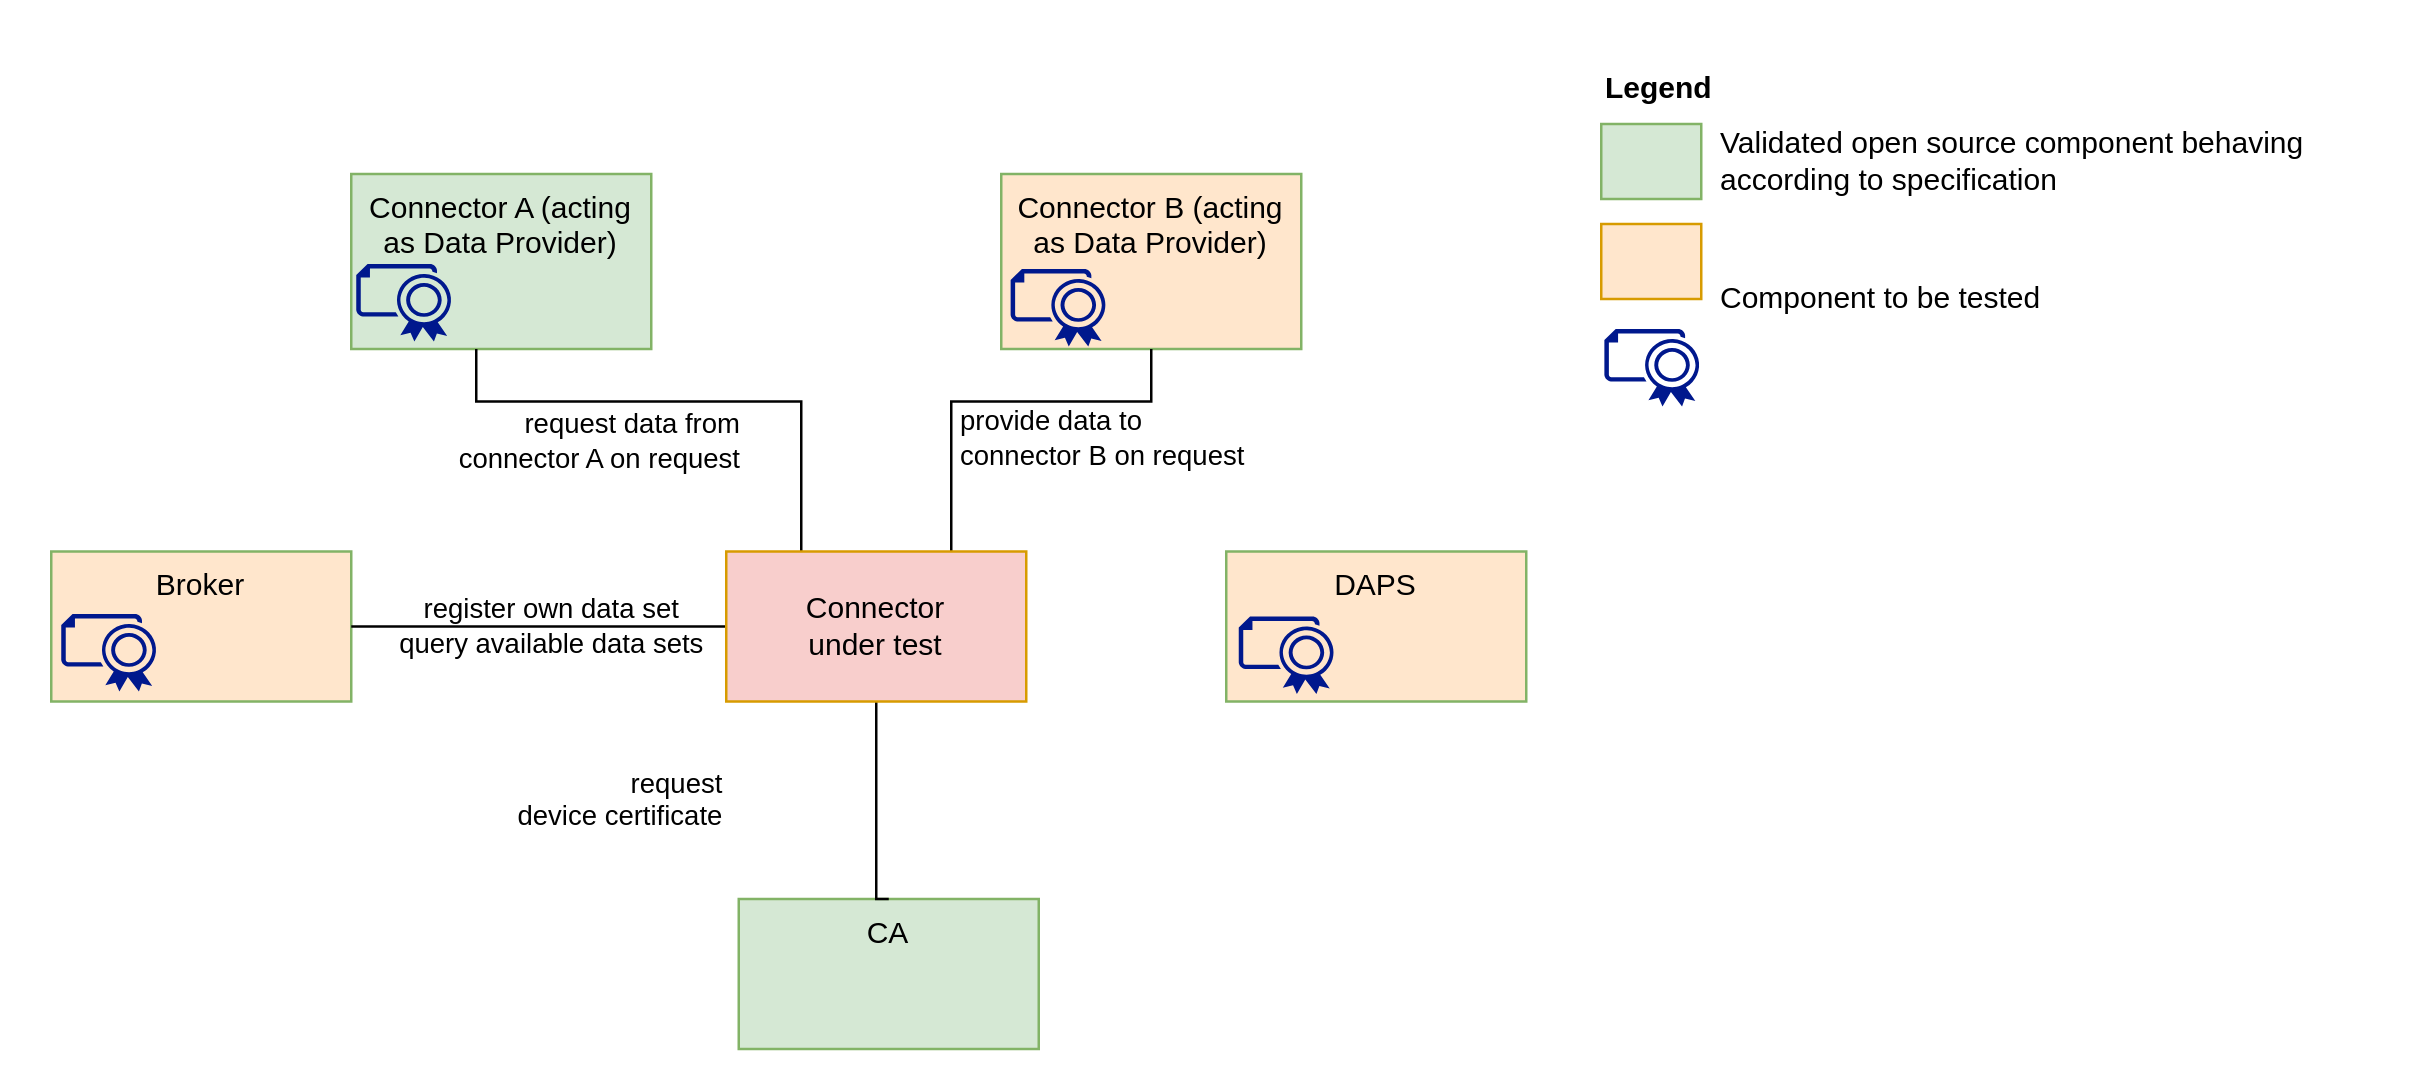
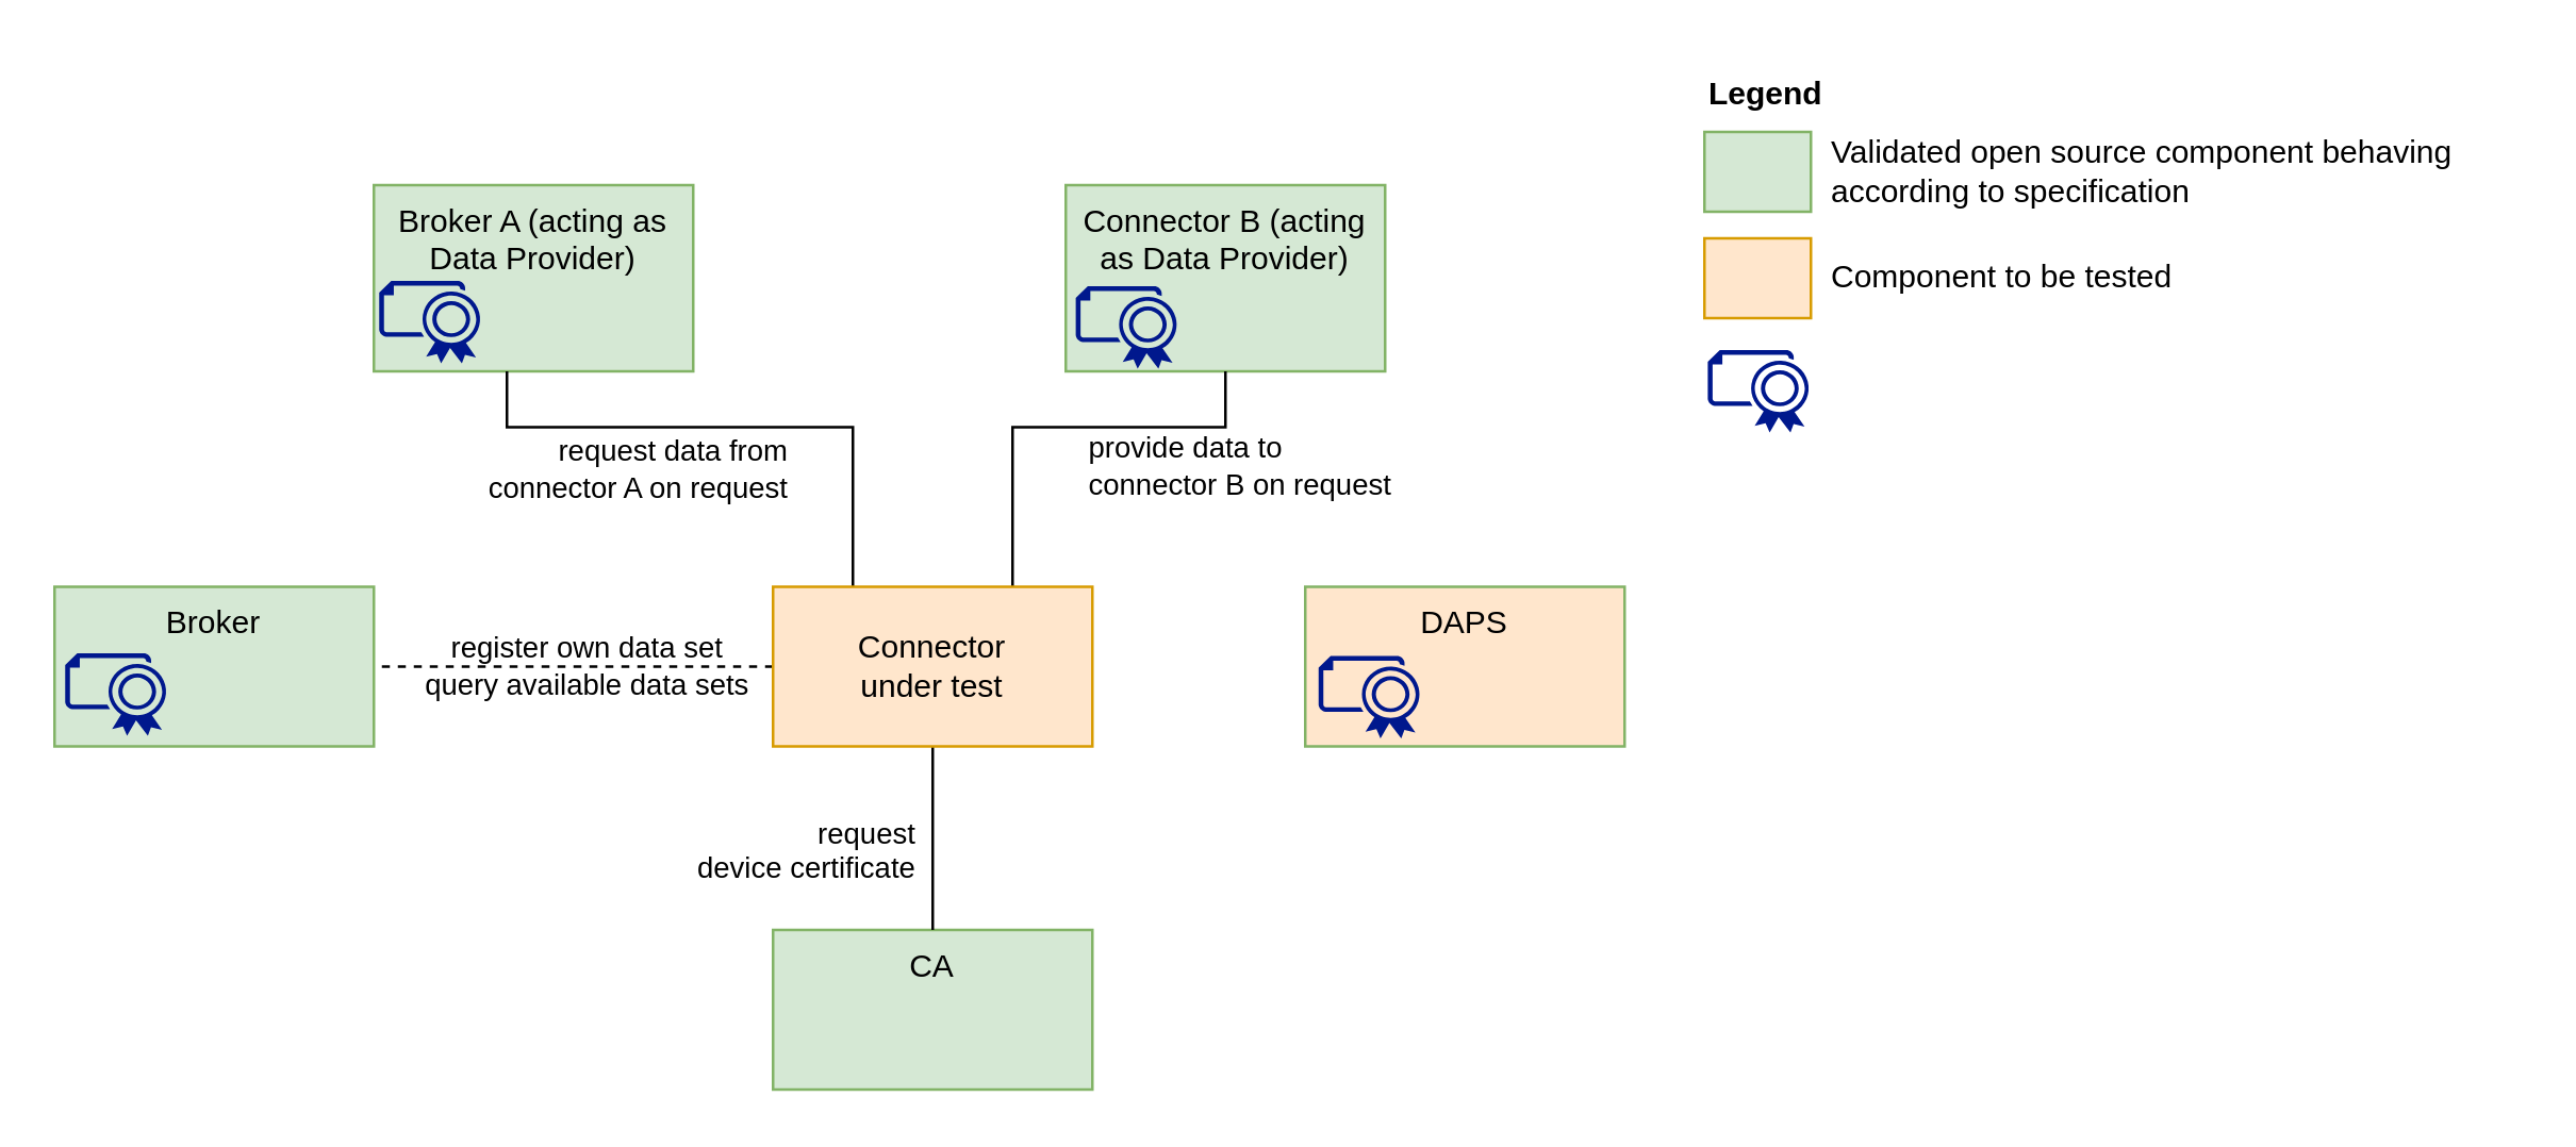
- <mxCell id="5" value="Connector A (acting as Data Provider)" style="rounded=0;whiteSpace=wrap;html=1;fillColor=#d5e8d4;strokeColor=#82b366;verticalAlign=top;" parent="1" vertex="1"><mxGeometry x="140" y="69" width="120" height="70" as="geometry" /></mxCell>
+ <mxCell id="5" value="Broker A (acting as Data Provider)" style="rounded=0;whiteSpace=wrap;html=1;fillColor=#d5e8d4;strokeColor=#82b366;verticalAlign=top;" parent="1" vertex="1"><mxGeometry x="140" y="69" width="120" height="70" as="geometry" /></mxCell>
- <mxCell id="2" value="Connector B (acting as Data Provider)" style="rounded=0;whiteSpace=wrap;html=1;fillColor=#ffe6cc;strokeColor=#82b366;verticalAlign=top;" parent="1" vertex="1"><mxGeometry x="400" y="69" width="120" height="70" as="geometry" /></mxCell>
+ <mxCell id="2" value="Connector B (acting as Data Provider)" style="rounded=0;whiteSpace=wrap;html=1;fillColor=#d5e8d4;strokeColor=#82b366;verticalAlign=top;" parent="1" vertex="1"><mxGeometry x="400" y="69" width="120" height="70" as="geometry" /></mxCell>
- <mxCell id="15" value="Component to be tested" style="text;html=1;strokeColor=none;fillColor=none;align=left;verticalAlign=middle;whiteSpace=wrap;rounded=0;" parent="1" vertex="1"><mxGeometry x="686" y="104" width="260" height="30" as="geometry" /></mxCell>
+ <mxCell id="15" value="Component to be tested" style="text;html=1;strokeColor=none;fillColor=none;align=left;verticalAlign=middle;whiteSpace=wrap;rounded=0;" parent="1" vertex="1"><mxGeometry x="686" y="89" width="260" height="30" as="geometry" /></mxCell>
- <mxCell id="23" value="&lt;meta charset=&quot;utf-8&quot;&gt;&lt;span style=&quot;color: rgb(0, 0, 0); font-family: helvetica; font-size: 11px; font-style: normal; font-weight: 400; letter-spacing: normal; text-align: left; text-indent: 0px; text-transform: none; word-spacing: 0px; background-color: rgb(255, 255, 255); display: inline; float: none;&quot;&gt;provide data to&lt;/span&gt;&lt;br style=&quot;color: rgb(0, 0, 0); font-family: helvetica; font-size: 11px; font-style: normal; font-weight: 400; letter-spacing: normal; text-align: left; text-indent: 0px; text-transform: none; word-spacing: 0px;&quot;&gt;&lt;span style=&quot;color: rgb(0, 0, 0); font-family: helvetica; font-size: 11px; font-style: normal; font-weight: 400; letter-spacing: normal; text-align: left; text-indent: 0px; text-transform: none; word-spacing: 0px; background-color: rgb(255, 255, 255); display: inline; float: none;&quot;&gt;connector B on request&lt;/span&gt;" style="text;whiteSpace=wrap;html=1;" parent="1" vertex="1"><mxGeometry x="382" y="154" width="140" height="40" as="geometry" /></mxCell>
+ <mxCell id="23" value="&lt;meta charset=&quot;utf-8&quot;&gt;&lt;span style=&quot;color: rgb(0, 0, 0); font-family: helvetica; font-size: 11px; font-style: normal; font-weight: 400; letter-spacing: normal; text-align: left; text-indent: 0px; text-transform: none; word-spacing: 0px; background-color: rgb(255, 255, 255); display: inline; float: none;&quot;&gt;provide data to&lt;/span&gt;&lt;br style=&quot;color: rgb(0, 0, 0); font-family: helvetica; font-size: 11px; font-style: normal; font-weight: 400; letter-spacing: normal; text-align: left; text-indent: 0px; text-transform: none; word-spacing: 0px;&quot;&gt;&lt;span style=&quot;color: rgb(0, 0, 0); font-family: helvetica; font-size: 11px; font-style: normal; font-weight: 400; letter-spacing: normal; text-align: left; text-indent: 0px; text-transform: none; word-spacing: 0px; background-color: rgb(255, 255, 255); display: inline; float: none;&quot;&gt;connector B on request&lt;/span&gt;" style="text;whiteSpace=wrap;html=1;" parent="1" vertex="1"><mxGeometry x="407" y="154" width="140" height="40" as="geometry" /></mxCell>
- <mxCell id="6" value="Broker" style="rounded=0;whiteSpace=wrap;html=1;fillColor=#ffe6cc;strokeColor=#82b366;verticalAlign=top;" parent="1" vertex="1"><mxGeometry x="20" y="220" width="120" height="60" as="geometry" /></mxCell>
+ <mxCell id="6" value="Broker" style="rounded=0;whiteSpace=wrap;html=1;fillColor=#d5e8d4;strokeColor=#82b366;verticalAlign=top;" parent="1" vertex="1"><mxGeometry x="20" y="220" width="120" height="60" as="geometry" /></mxCell>
- <mxCell id="7" value="register own data set&lt;br&gt;query available data sets" style="edgeStyle=orthogonalEdgeStyle;rounded=0;orthogonalLoop=1;jettySize=auto;html=1;endArrow=none;endFill=0;align=center;verticalAlign=middle;labelBackgroundColor=none;" parent="1" source="11" target="6" edge="1"><mxGeometry x="-0.067" relative="1" as="geometry"><mxPoint as="offset" /></mxGeometry></mxCell>
+ <mxCell id="7" value="register own data set&lt;br&gt;query available data sets" style="edgeStyle=orthogonalEdgeStyle;rounded=0;orthogonalLoop=1;jettySize=auto;html=1;endArrow=none;endFill=0;align=center;verticalAlign=middle;labelBackgroundColor=none;dashed=1;" parent="1" source="11" target="6" edge="1"><mxGeometry x="-0.067" relative="1" as="geometry"><mxPoint as="offset" /></mxGeometry></mxCell>
- <mxCell id="11" value="Connector&lt;br&gt;under test" style="rounded=0;whiteSpace=wrap;html=1;fillColor=#f8cecc;strokeColor=#d79b00;" parent="1" vertex="1"><mxGeometry x="290" y="220" width="120" height="60" as="geometry" /></mxCell>
+ <mxCell id="11" value="Connector&lt;br&gt;under test" style="rounded=0;whiteSpace=wrap;html=1;fillColor=#ffe6cc;strokeColor=#d79b00;" parent="1" vertex="1"><mxGeometry x="290" y="220" width="120" height="60" as="geometry" /></mxCell>
- <mxCell id="24" value="&lt;meta charset=&quot;utf-8&quot;&gt;&lt;div style=&quot;color: rgb(0, 0, 0); font-family: helvetica; font-size: 11px; font-style: normal; font-weight: 400; letter-spacing: normal; text-align: right; text-indent: 0px; text-transform: none; word-spacing: 0px;&quot;&gt;request&lt;/div&gt;&lt;div style=&quot;color: rgb(0, 0, 0); font-family: helvetica; font-size: 11px; font-style: normal; font-weight: 400; letter-spacing: normal; text-align: right; text-indent: 0px; text-transform: none; word-spacing: 0px;&quot;&gt;device&amp;nbsp;certificate&lt;/div&gt;" style="text;whiteSpace=wrap;html=1;" parent="1" vertex="1"><mxGeometry x="205" y="300" width="110" height="40" as="geometry" /></mxCell>
+ <mxCell id="24" value="&lt;meta charset=&quot;utf-8&quot;&gt;&lt;div style=&quot;color: rgb(0, 0, 0); font-family: helvetica; font-size: 11px; font-style: normal; font-weight: 400; letter-spacing: normal; text-align: right; text-indent: 0px; text-transform: none; word-spacing: 0px;&quot;&gt;request&lt;/div&gt;&lt;div style=&quot;color: rgb(0, 0, 0); font-family: helvetica; font-size: 11px; font-style: normal; font-weight: 400; letter-spacing: normal; text-align: right; text-indent: 0px; text-transform: none; word-spacing: 0px;&quot;&gt;device&amp;nbsp;certificate&lt;/div&gt;" style="text;whiteSpace=wrap;html=1;" parent="1" vertex="1"><mxGeometry x="260" y="300" width="110" height="40" as="geometry" /></mxCell>
- <mxCell id="3" value="CA" style="rounded=0;whiteSpace=wrap;html=1;fillColor=#d5e8d4;strokeColor=#82b366;verticalAlign=top;" parent="1" vertex="1"><mxGeometry x="295" y="359" width="120" height="60" as="geometry" /></mxCell>
+ <mxCell id="3" value="CA" style="rounded=0;whiteSpace=wrap;html=1;fillColor=#d5e8d4;strokeColor=#82b366;verticalAlign=top;" parent="1" vertex="1"><mxGeometry x="290" y="349" width="120" height="60" as="geometry" /></mxCell>
